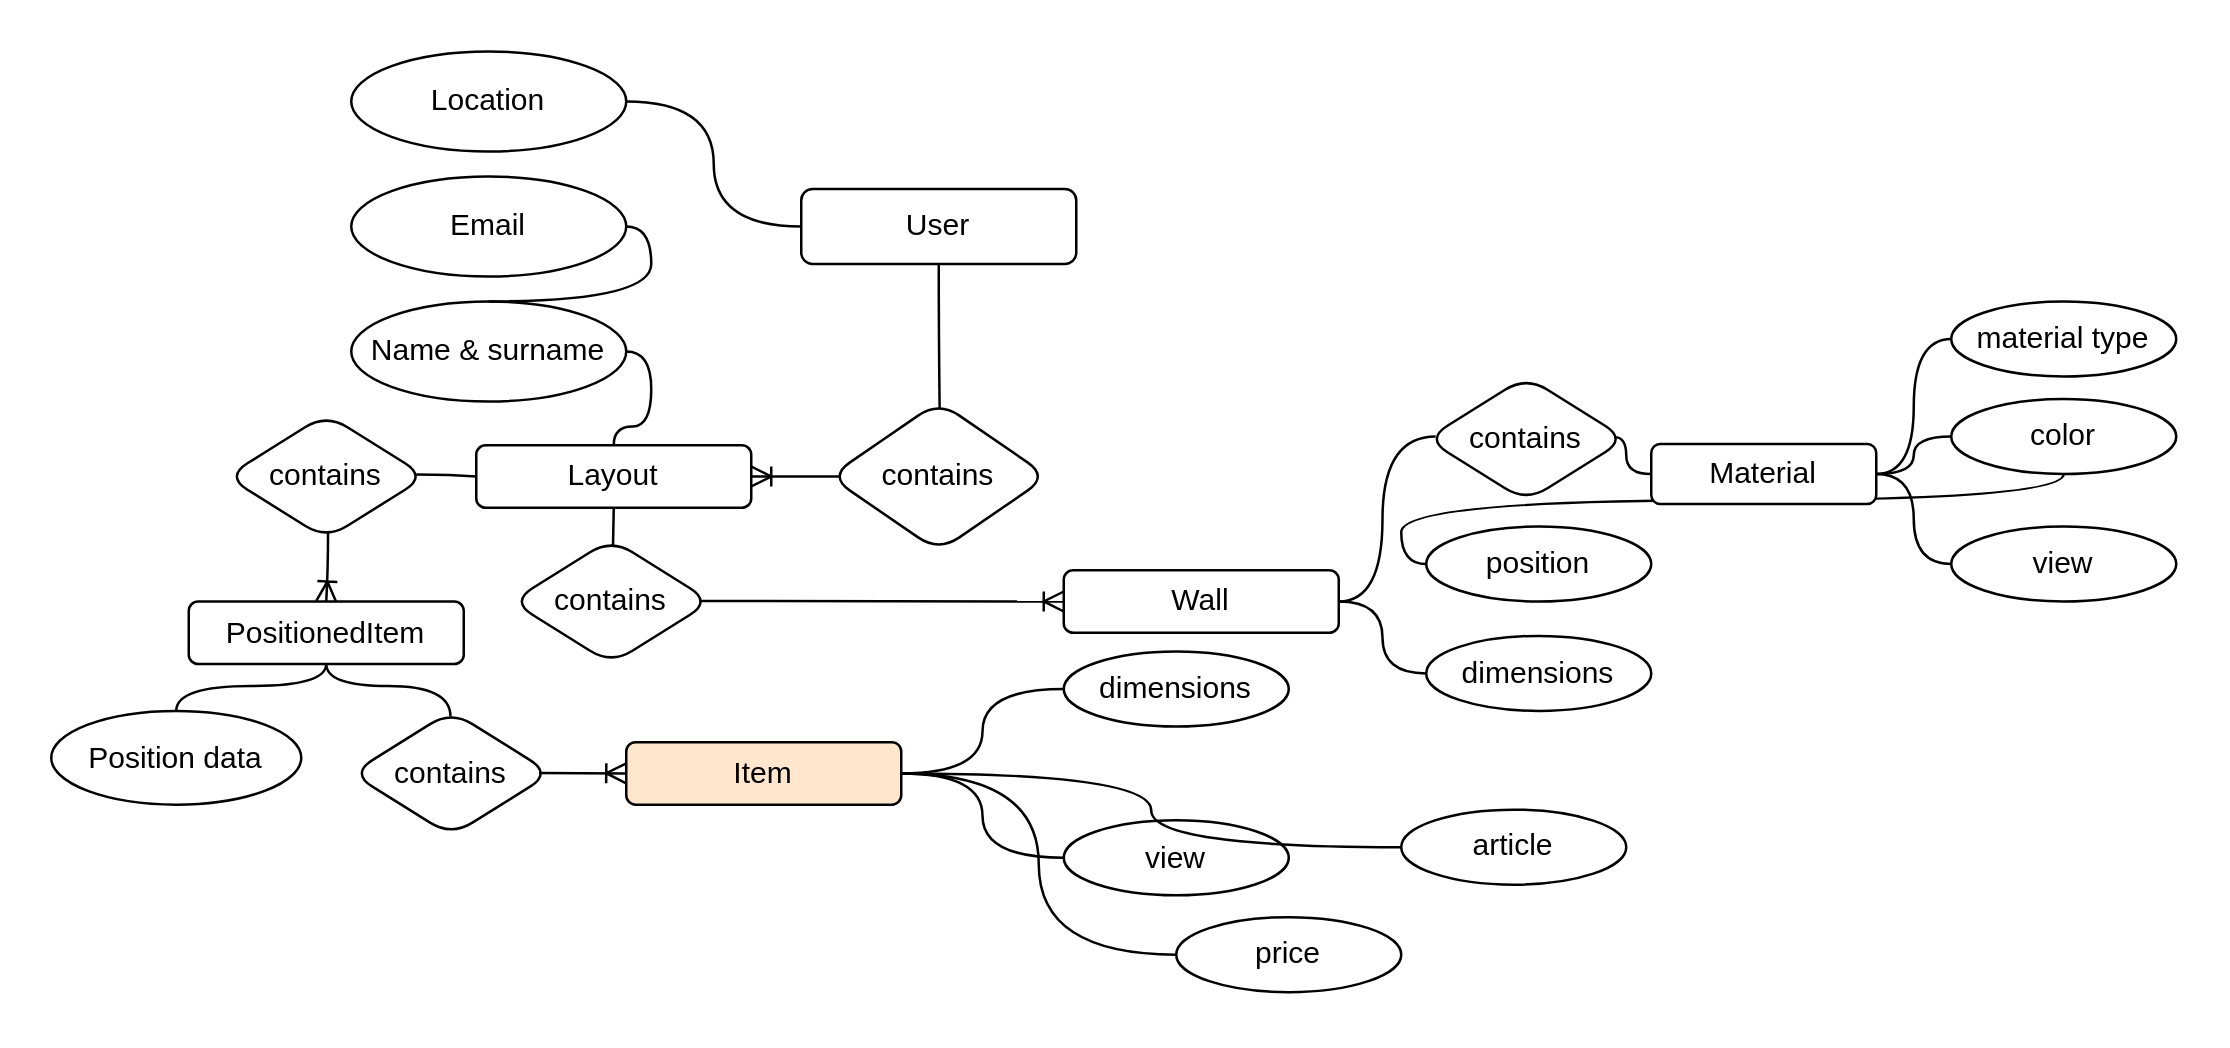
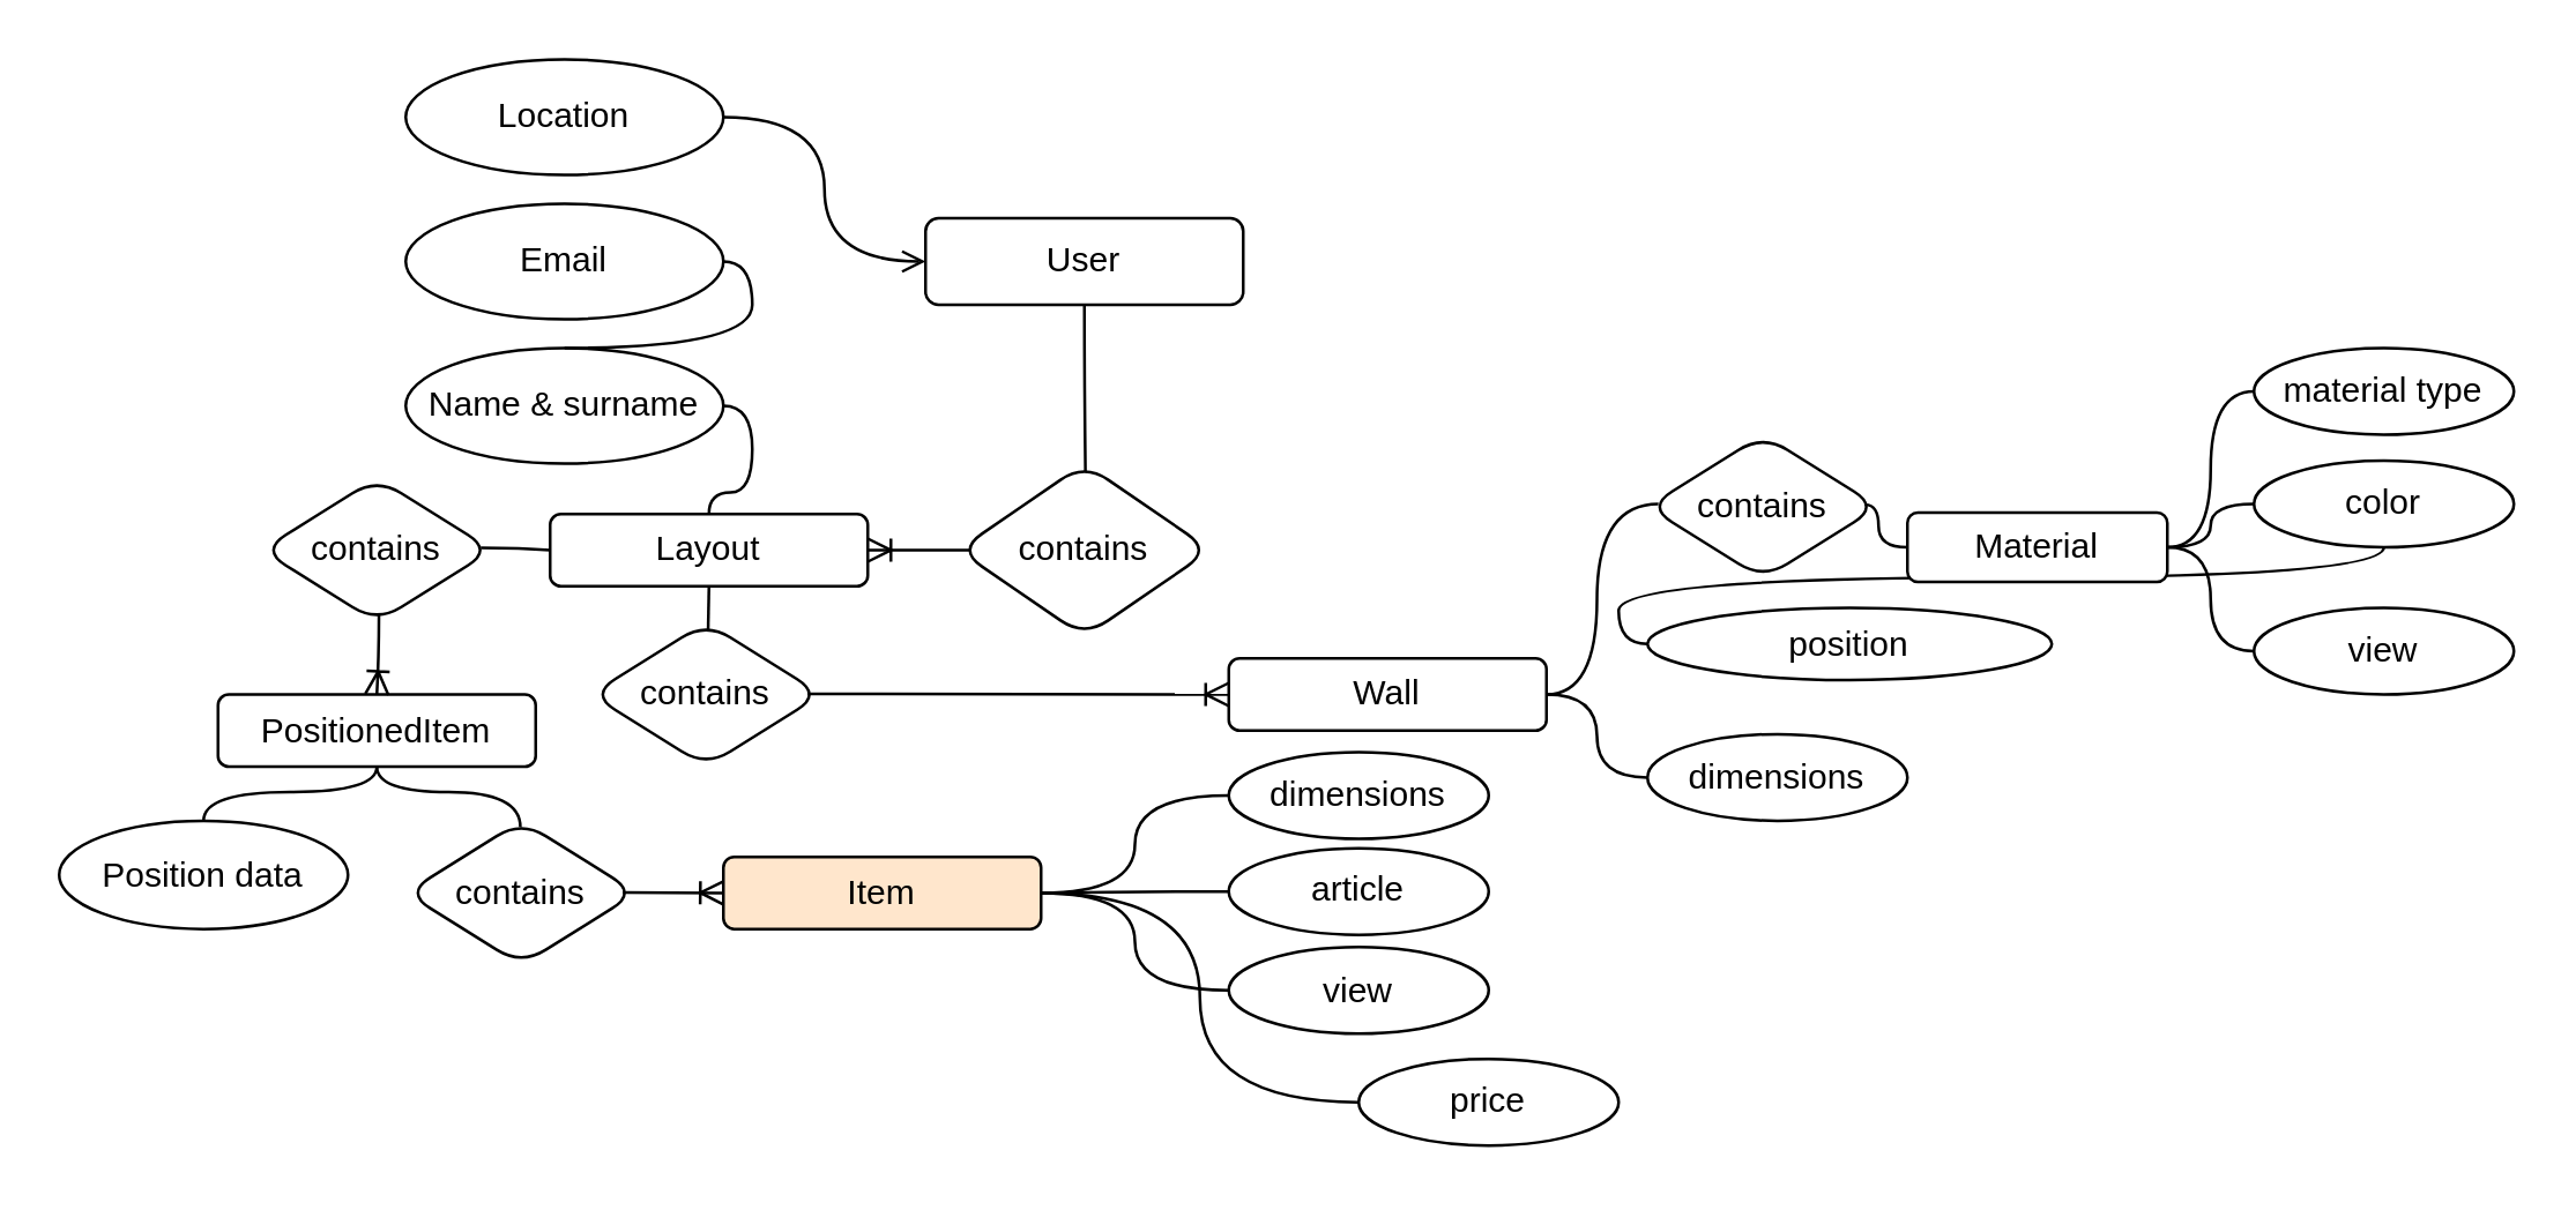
- <mxCell id="6" value="" style="endArrow=none;html=1;rounded=0;exitX=1;exitY=0.5;exitDx=0;exitDy=0;entryX=0;entryY=0.5;entryDx=0;entryDy=0;edgeStyle=orthogonalEdgeStyle;curved=1;" edge="1" parent="1" source="3" target="2"><mxGeometry width="50" height="50" relative="1" as="geometry"><mxPoint x="400" y="210" as="sourcePoint" /><mxPoint x="450" y="160" as="targetPoint" /></mxGeometry></mxCell>
+ <mxCell id="6" value="" style="endArrow=open;html=1;rounded=0;exitX=1;exitY=0.5;exitDx=0;exitDy=0;entryX=0;entryY=0.5;entryDx=0;entryDy=0;edgeStyle=orthogonalEdgeStyle;curved=1;" edge="1" parent="1" source="3" target="2"><mxGeometry width="50" height="50" relative="1" as="geometry"><mxPoint x="400" y="210" as="sourcePoint" /><mxPoint x="450" y="160" as="targetPoint" /></mxGeometry></mxCell>
- <mxCell id="36" value="position" style="ellipse;whiteSpace=wrap;html=1;direction=west;" vertex="1" parent="1"><mxGeometry x="570" y="210" width="90" height="30" as="geometry" /></mxCell>
+ <mxCell id="36" value="position" style="ellipse;whiteSpace=wrap;html=1;direction=west;" vertex="1" parent="1"><mxGeometry x="570" y="210" width="140" height="25" as="geometry" /></mxCell>
- <mxCell id="21" value="article" style="ellipse;whiteSpace=wrap;html=1;direction=west;" vertex="1" parent="1"><mxGeometry x="560" y="323.25" width="90" height="30" as="geometry" /></mxCell>
+ <mxCell id="21" value="article" style="ellipse;whiteSpace=wrap;html=1;direction=west;" vertex="1" parent="1"><mxGeometry x="425" y="293.25" width="90" height="30" as="geometry" /></mxCell>
